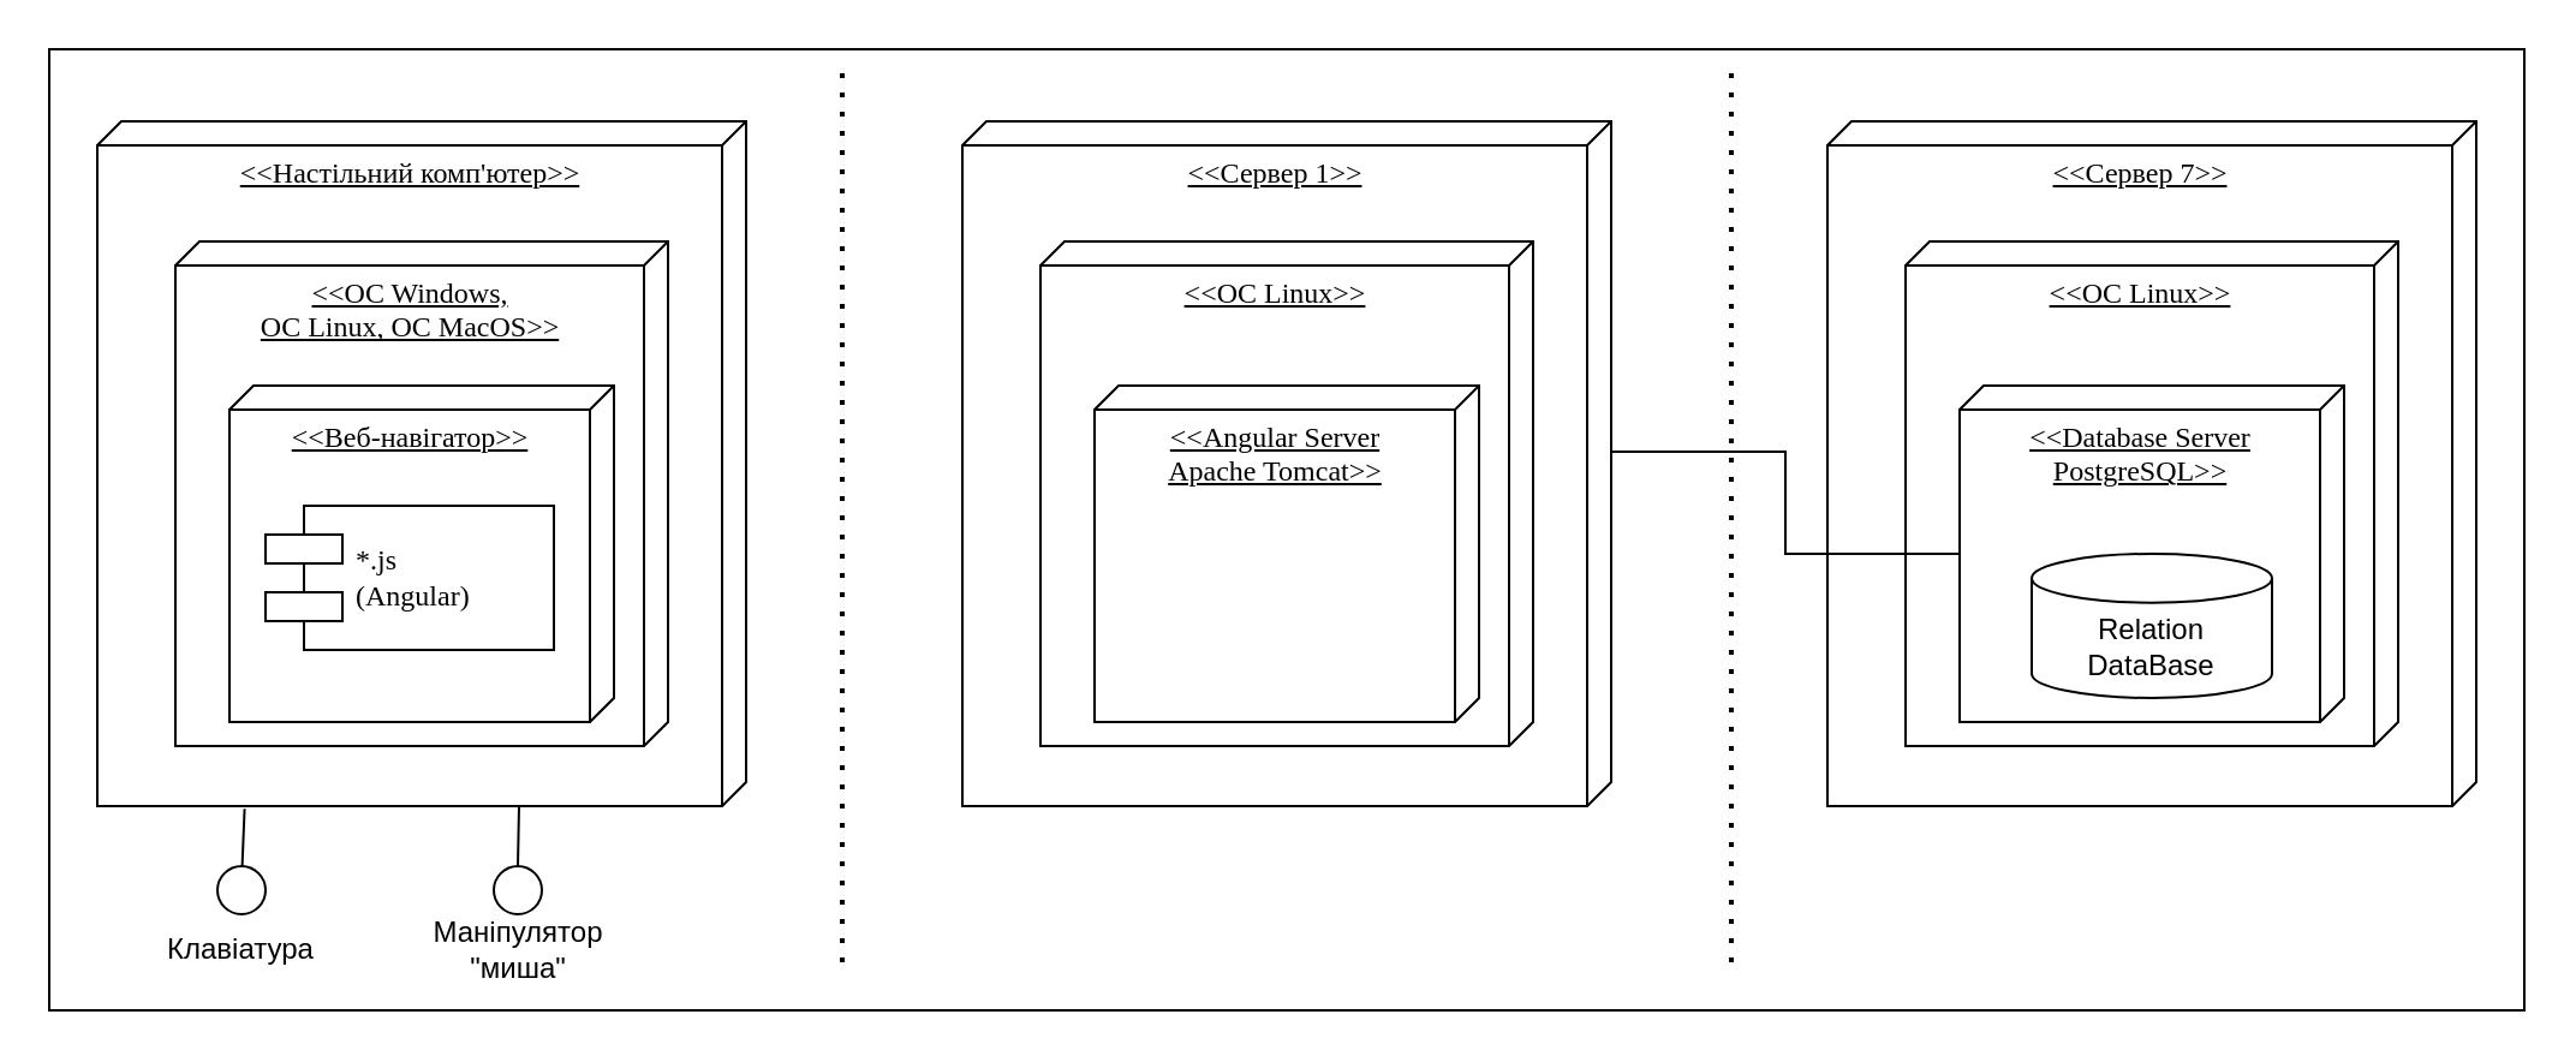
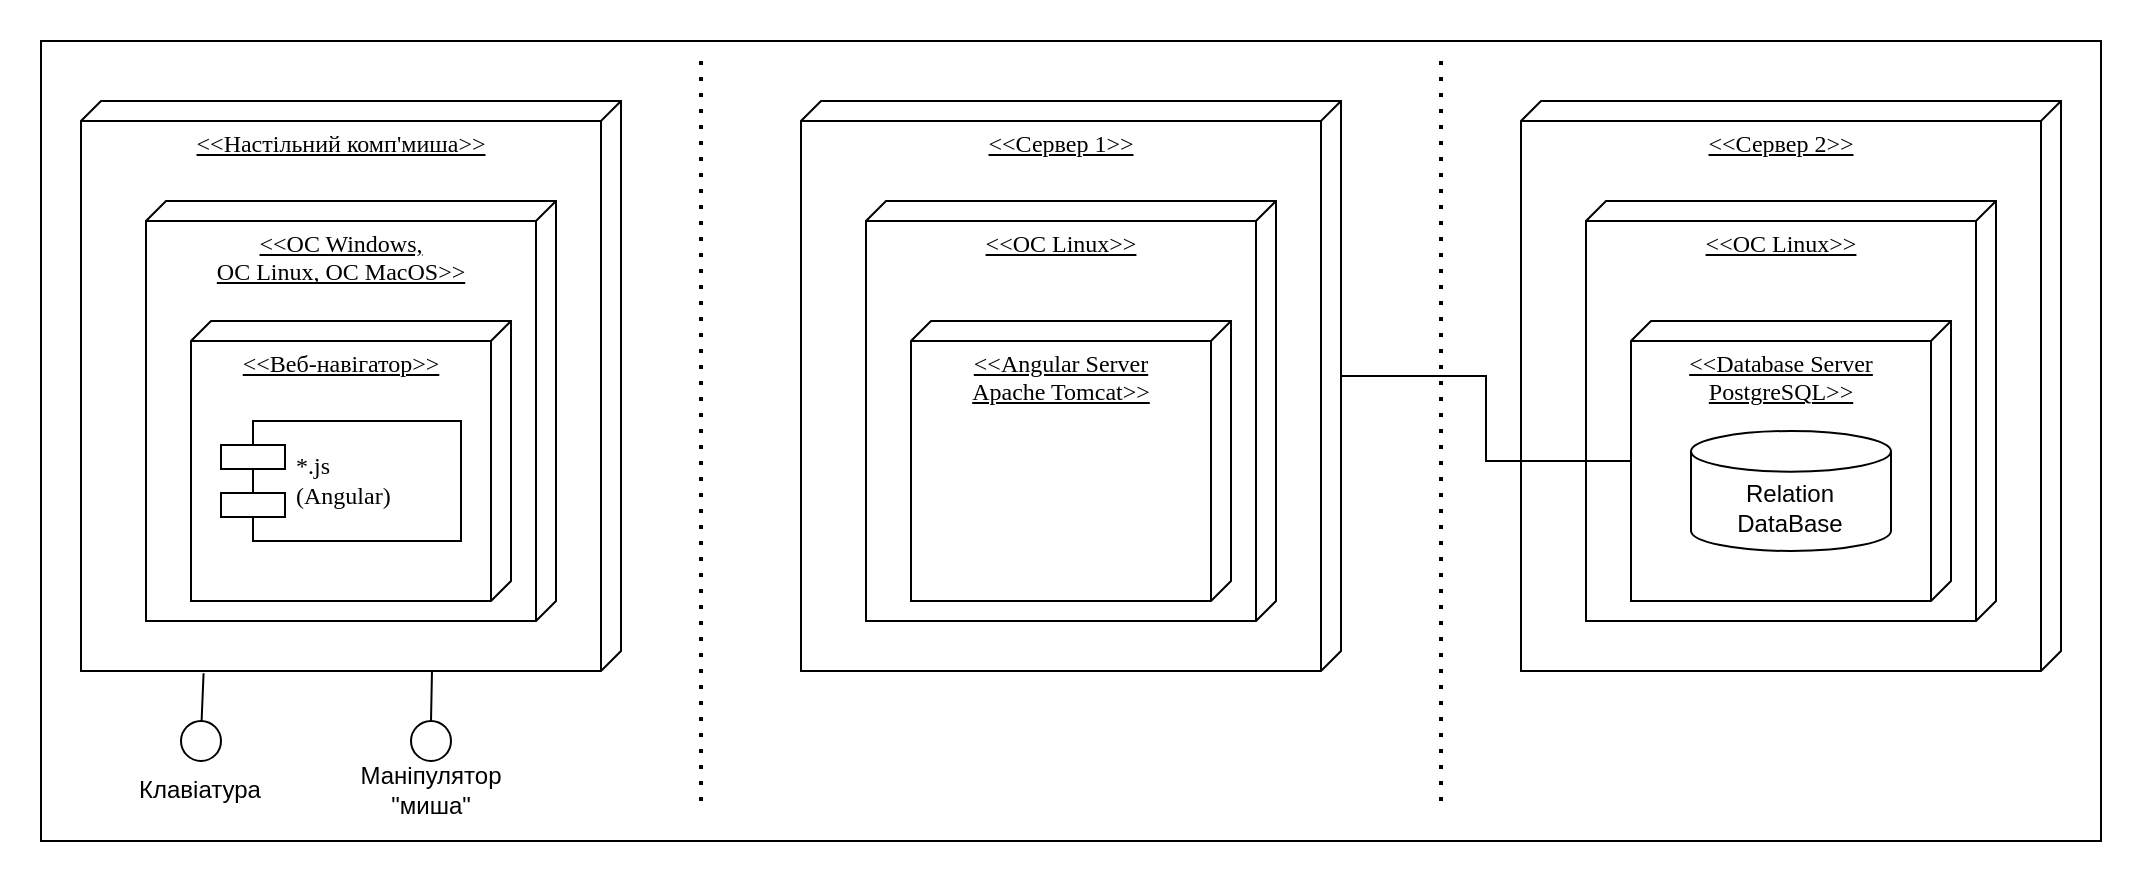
- <mxCell id="3" value="&amp;lt;&amp;lt;Настільний комп'ютер&amp;gt;&amp;gt;" style="verticalAlign=top;align=center;spacingTop=8;spacingLeft=2;spacingRight=12;shape=cube;size=10;direction=south;fontStyle=4;html=1;rounded=0;shadow=0;comic=0;labelBackgroundColor=none;strokeWidth=1;fontFamily=Verdana;fontSize=12" parent="1" vertex="1"><mxGeometry x="40" y="50" width="270" height="285" as="geometry" /></mxCell>
+ <mxCell id="3" value="&amp;lt;&amp;lt;Настільний комп'миша&amp;gt;&amp;gt;" style="verticalAlign=top;align=center;spacingTop=8;spacingLeft=2;spacingRight=12;shape=cube;size=10;direction=south;fontStyle=4;html=1;rounded=0;shadow=0;comic=0;labelBackgroundColor=none;strokeWidth=1;fontFamily=Verdana;fontSize=12" parent="1" vertex="1"><mxGeometry x="40" y="50" width="270" height="285" as="geometry" /></mxCell>
- <mxCell id="16" value="&amp;lt;&amp;lt;Сервер 7&amp;gt;&amp;gt;" style="verticalAlign=top;align=center;spacingTop=8;spacingLeft=2;spacingRight=12;shape=cube;size=10;direction=south;fontStyle=4;html=1;rounded=0;shadow=0;comic=0;labelBackgroundColor=none;strokeWidth=1;fontFamily=Verdana;fontSize=12" parent="1" vertex="1"><mxGeometry x="760" y="50" width="270" height="285" as="geometry" /></mxCell>
+ <mxCell id="16" value="&amp;lt;&amp;lt;Сервер 2&amp;gt;&amp;gt;" style="verticalAlign=top;align=center;spacingTop=8;spacingLeft=2;spacingRight=12;shape=cube;size=10;direction=south;fontStyle=4;html=1;rounded=0;shadow=0;comic=0;labelBackgroundColor=none;strokeWidth=1;fontFamily=Verdana;fontSize=12" parent="1" vertex="1"><mxGeometry x="760" y="50" width="270" height="285" as="geometry" /></mxCell>
- <mxCell id="19" value="Relation DataBase" style="shape=cylinder3;whiteSpace=wrap;html=1;boundedLbl=1;backgroundOutline=1;size=10.167;" parent="1" vertex="1"><mxGeometry x="845" y="230" width="100" height="60" as="geometry" /></mxCell>
+ <mxCell id="19" value="Relation DataBase" style="shape=cylinder3;whiteSpace=wrap;html=1;boundedLbl=1;backgroundOutline=1;size=10.167;" parent="1" vertex="1"><mxGeometry x="845" y="215" width="100" height="60" as="geometry" /></mxCell>
